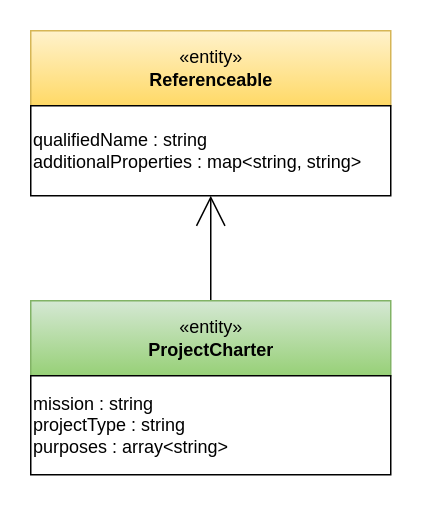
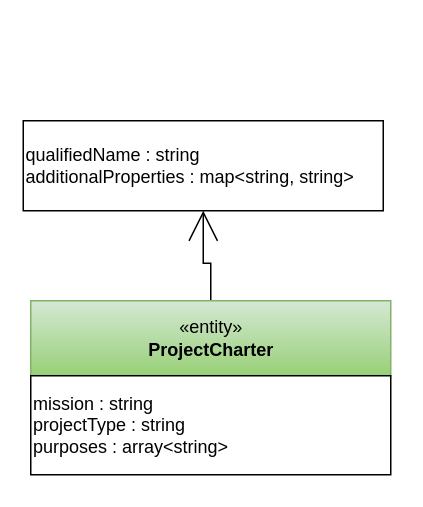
- <mxCell id="4" value="«entity»&lt;br&gt;&lt;b&gt;Referenceable&lt;/b&gt;" style="html=1;strokeColor=#d6b656;align=center;fillColor=#fff2cc;gradientColor=#ffd966;" vertex="1" parent="1"><mxGeometry x="20" y="20" width="240" height="50" as="geometry" /></mxCell>
- <mxCell id="6" value="qualifiedName : string&lt;br&gt;additionalProperties : map&amp;lt;string, string&amp;gt;" style="rounded=0;whiteSpace=wrap;html=1;strokeColor=#000000;gradientColor=#ffffff;align=left;" vertex="1" parent="1"><mxGeometry x="20" y="70" width="240" height="60" as="geometry" /></mxCell>
+ <mxCell id="6" value="qualifiedName : string&lt;br&gt;additionalProperties : map&amp;lt;string, string&amp;gt;" style="rounded=0;whiteSpace=wrap;html=1;strokeColor=#000000;gradientColor=#ffffff;align=left;" vertex="1" parent="1"><mxGeometry x="15" y="80" width="240" height="60" as="geometry" /></mxCell>
